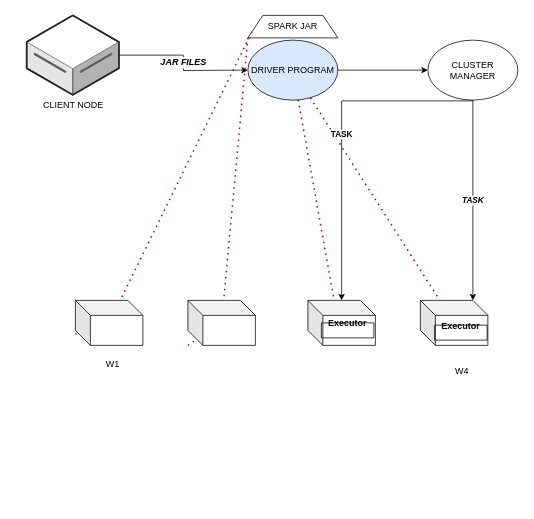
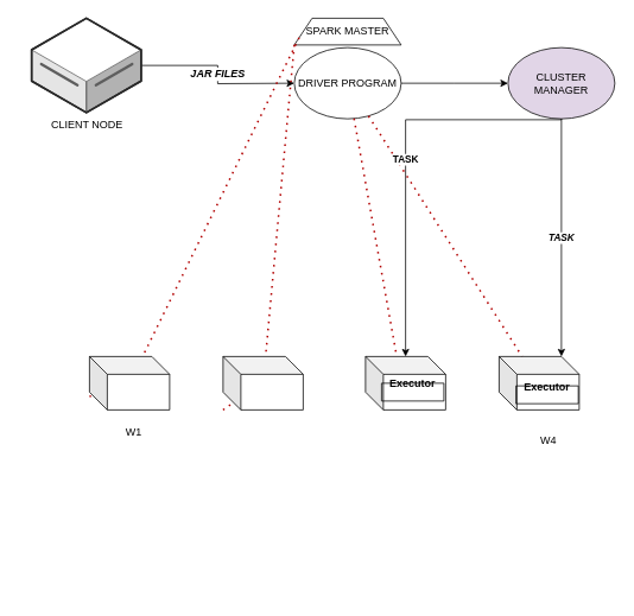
- <mxCell id="7" value="SPARK JAR" style="shape=trapezoid;perimeter=trapezoidPerimeter;whiteSpace=wrap;html=1;fixedSize=1;" vertex="1" parent="1"><mxGeometry x="330" y="20" width="120" height="30" as="geometry" /></mxCell>
+ <mxCell id="7" value="SPARK MASTER" style="shape=trapezoid;perimeter=trapezoidPerimeter;whiteSpace=wrap;html=1;fixedSize=1;" vertex="1" parent="1"><mxGeometry x="330" y="20" width="120" height="30" as="geometry" /></mxCell>
- <mxCell id="5" value="DRIVER PROGRAM" style="ellipse;whiteSpace=wrap;html=1;fillColor=#dae8fc;" vertex="1" parent="1"><mxGeometry x="330" y="53" width="120" height="80" as="geometry" /></mxCell>
+ <mxCell id="5" value="DRIVER PROGRAM" style="ellipse;whiteSpace=wrap;html=1;" vertex="1" parent="1"><mxGeometry x="330" y="53" width="120" height="80" as="geometry" /></mxCell>
- <mxCell id="6" value="CLUSTER MANAGER" style="ellipse;whiteSpace=wrap;html=1;" vertex="1" parent="1"><mxGeometry x="570" y="53" width="120" height="80" as="geometry" /></mxCell>
+ <mxCell id="6" value="CLUSTER MANAGER" style="ellipse;whiteSpace=wrap;html=1;fillColor=#e1d5e7;" vertex="1" parent="1"><mxGeometry x="570" y="53" width="120" height="80" as="geometry" /></mxCell>
